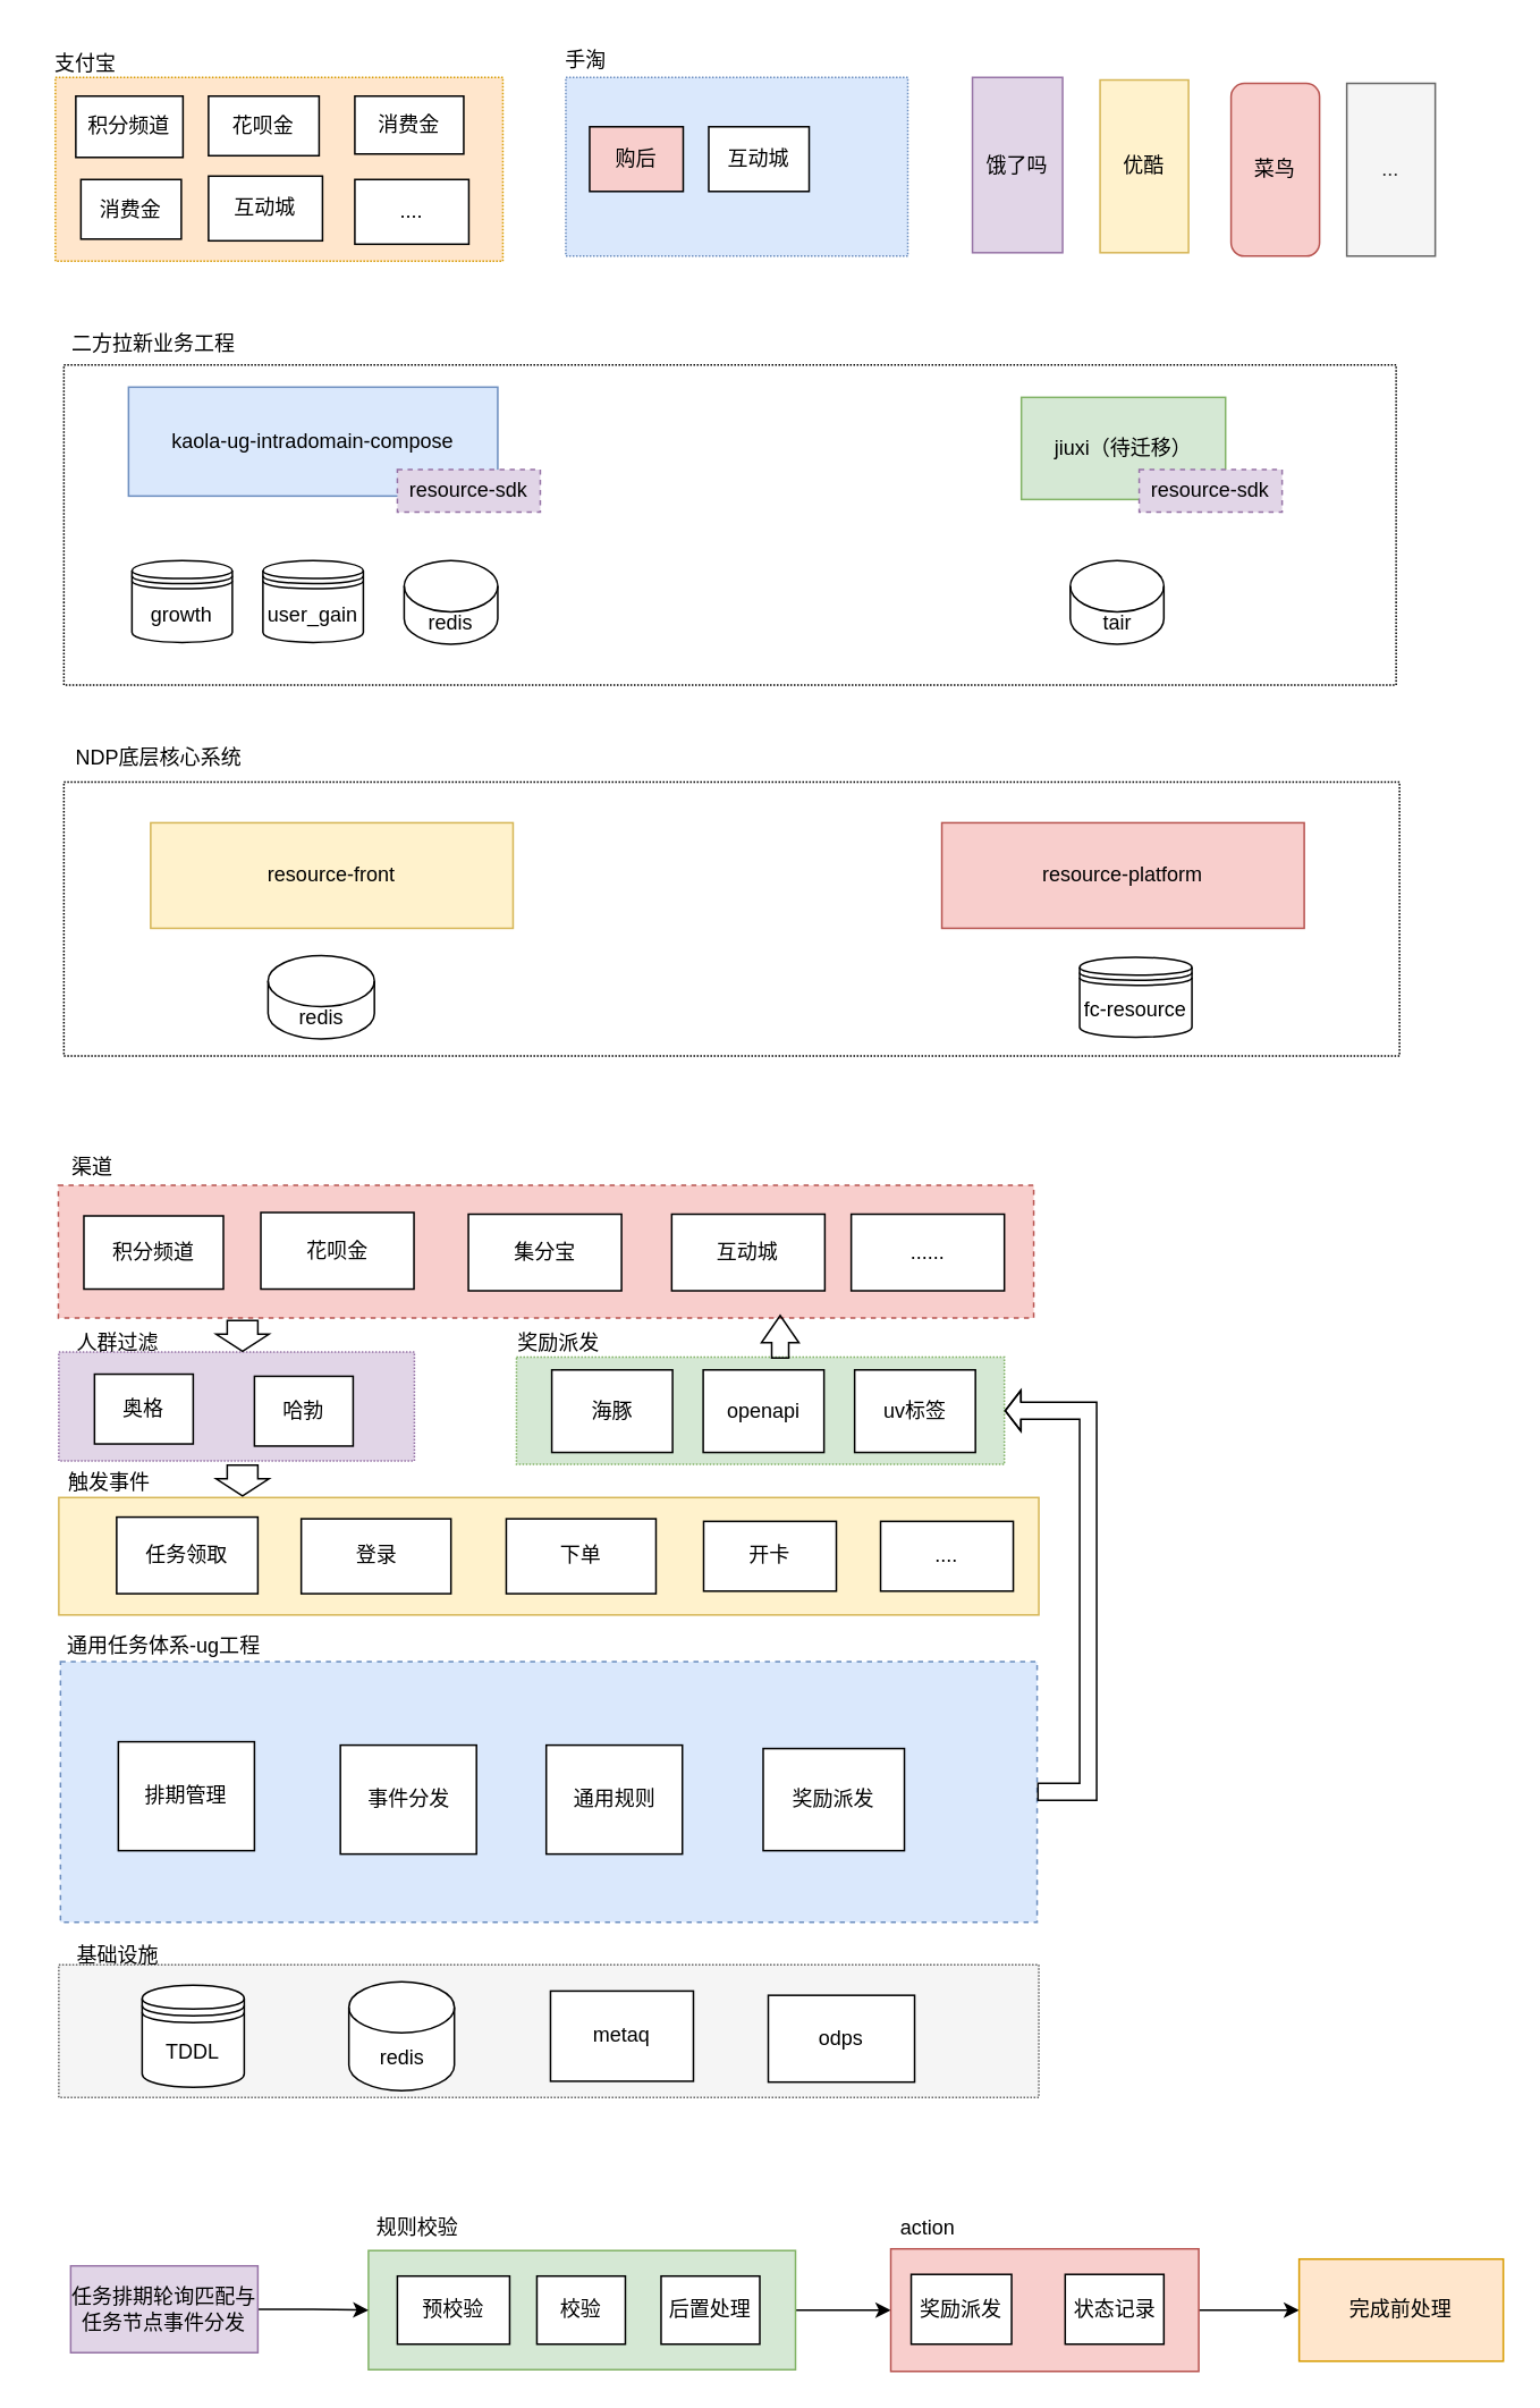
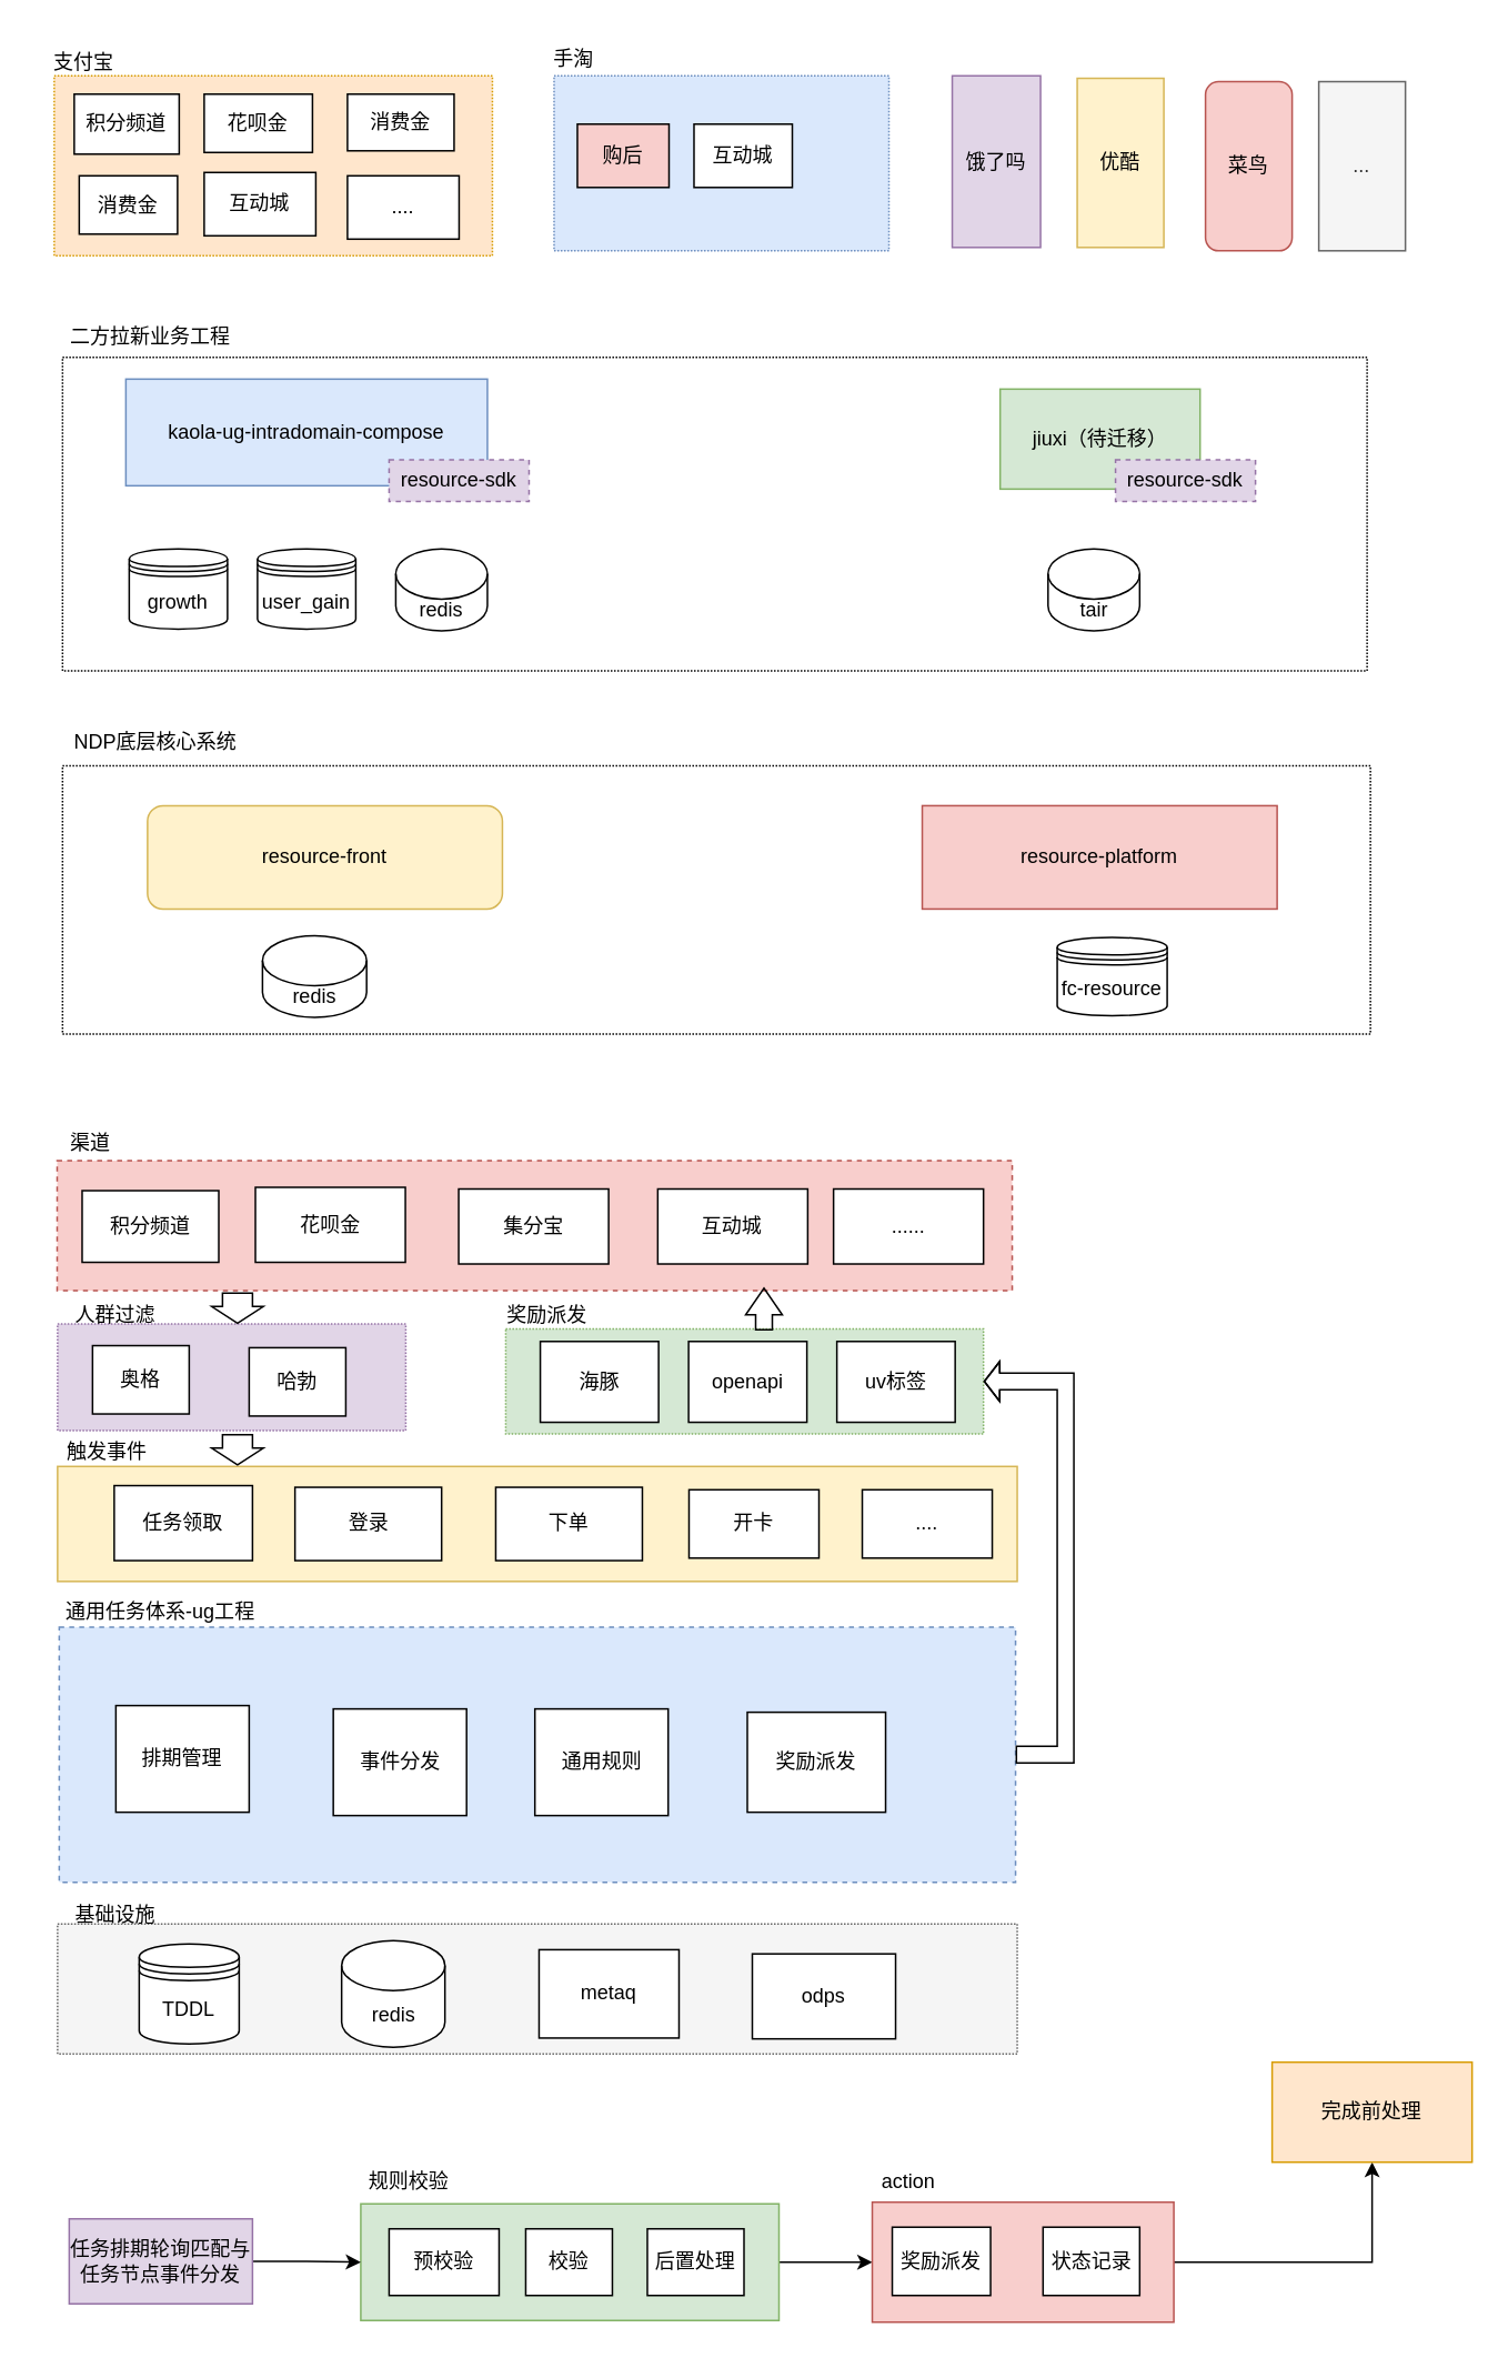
- <mxCell id="25" value="resource-front" style="rounded=0;whiteSpace=wrap;html=1;fillColor=#fff2cc;strokeColor=#d6b656;" vertex="1" parent="1"><mxGeometry x="88" y="483" width="213" height="62" as="geometry" /></mxCell>
+ <mxCell id="25" value="resource-front" style="whiteSpace=wrap;html=1;fillColor=#fff2cc;strokeColor=#d6b656;rounded=1;" vertex="1" parent="1"><mxGeometry x="88" y="483" width="213" height="62" as="geometry" /></mxCell>
- <mxCell id="86" value="完成前处理" style="rounded=0;whiteSpace=wrap;html=1;fillColor=#ffe6cc;strokeColor=#d79b00;" vertex="1" parent="1"><mxGeometry x="763" y="1327" width="120" height="60" as="geometry" /></mxCell>
+ <mxCell id="86" value="完成前处理" style="rounded=0;whiteSpace=wrap;html=1;fillColor=#ffe6cc;strokeColor=#d79b00;" vertex="1" parent="1"><mxGeometry x="763" y="1237" width="120" height="60" as="geometry" /></mxCell>
